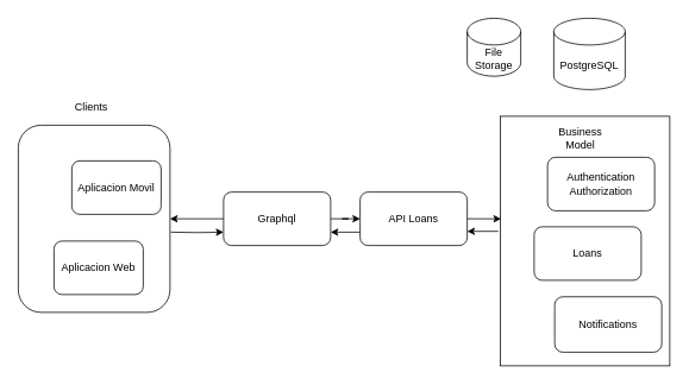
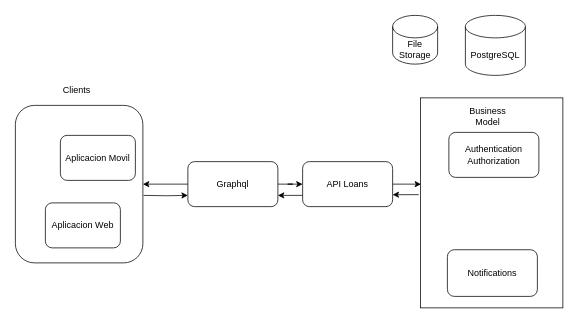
- <mxCell id="18" value="Authentication Authorization" style="rounded=1;whiteSpace=wrap;html=1;" vertex="1" parent="1"><mxGeometry x="613" y="176" width="120" height="60" as="geometry" /></mxCell>
+ <mxCell id="18" value="Authentication Authorization" style="rounded=1;whiteSpace=wrap;html=1;" vertex="1" parent="1"><mxGeometry x="598" y="176" width="120" height="60" as="geometry" /></mxCell>
- <mxCell id="19" value="Loans" style="rounded=1;whiteSpace=wrap;html=1;" vertex="1" parent="1"><mxGeometry x="598" y="254" width="120" height="60" as="geometry" /></mxCell>
- <mxCell id="5" value="Notifications" style="rounded=1;whiteSpace=wrap;html=1;" vertex="1" parent="2"><mxGeometry x="61" y="202.481" width="120" height="62.222" as="geometry" /></mxCell>
+ <mxCell id="5" value="Notifications" style="rounded=1;whiteSpace=wrap;html=1;" vertex="1" parent="2"><mxGeometry x="36" y="202.481" width="120" height="62.222" as="geometry" /></mxCell>
